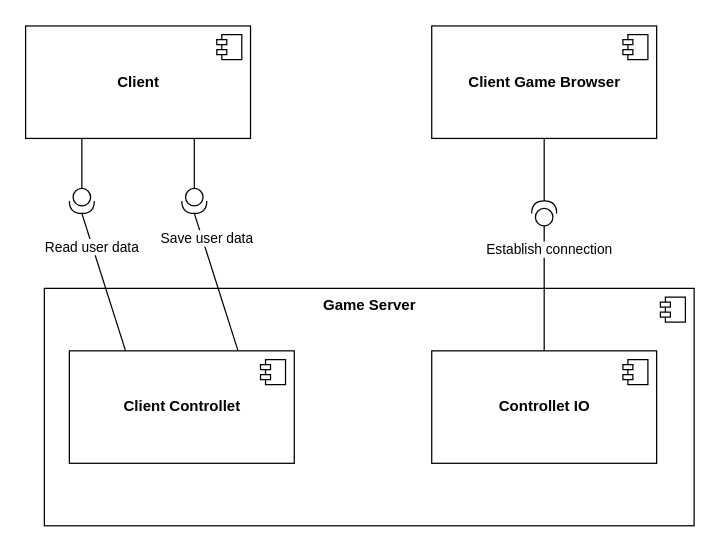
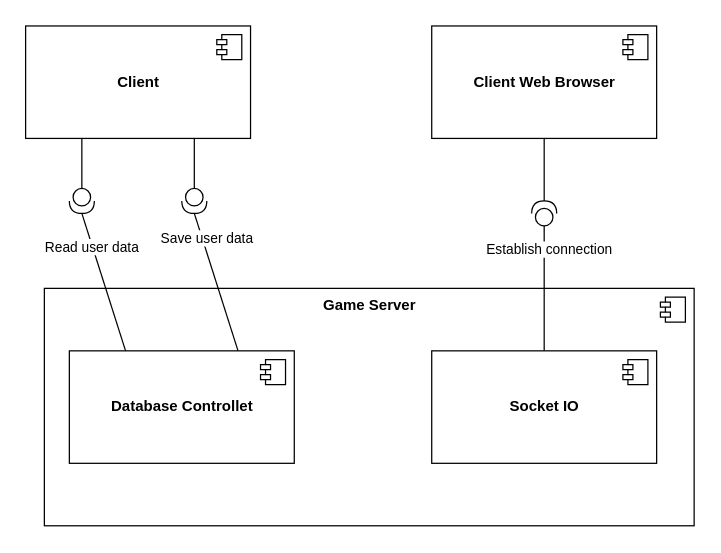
- <mxCell id="2" value="&lt;b&gt;Client Game Browser&lt;br&gt;&lt;/b&gt;" style="html=1;dropTarget=0;" vertex="1" parent="1"><mxGeometry x="345" y="20" width="180" height="90" as="geometry" /></mxCell>
+ <mxCell id="2" value="&lt;b&gt;Client Web Browser&lt;br&gt;&lt;/b&gt;" style="html=1;dropTarget=0;" vertex="1" parent="1"><mxGeometry x="345" y="20" width="180" height="90" as="geometry" /></mxCell>
- <mxCell id="10" value="&lt;b&gt;Client Controllet&lt;br&gt;&lt;/b&gt;" style="html=1;dropTarget=0;" vertex="1" parent="1"><mxGeometry x="55" y="280" width="180" height="90" as="geometry" /></mxCell>
+ <mxCell id="10" value="&lt;b&gt;Database Controllet&lt;br&gt;&lt;/b&gt;" style="html=1;dropTarget=0;" vertex="1" parent="1"><mxGeometry x="55" y="280" width="180" height="90" as="geometry" /></mxCell>
- <mxCell id="8" value="&lt;b&gt;Controllet IO&lt;br&gt;&lt;/b&gt;" style="html=1;dropTarget=0;" vertex="1" parent="1"><mxGeometry x="345" y="280" width="180" height="90" as="geometry" /></mxCell>
+ <mxCell id="8" value="&lt;b&gt;Socket IO&lt;br&gt;&lt;/b&gt;" style="html=1;dropTarget=0;" vertex="1" parent="1"><mxGeometry x="345" y="280" width="180" height="90" as="geometry" /></mxCell>
